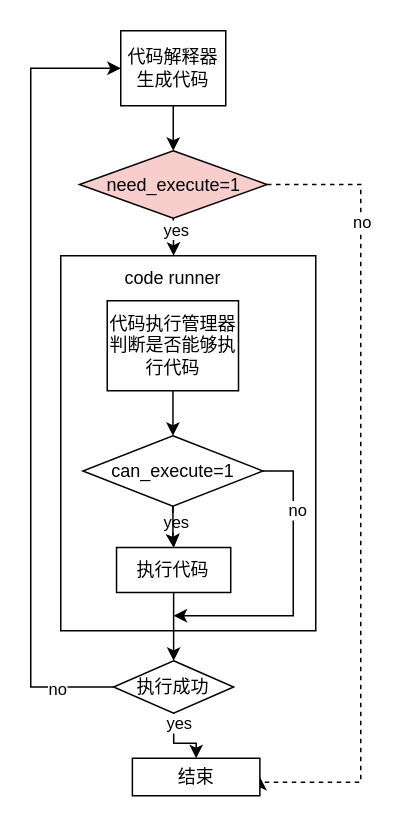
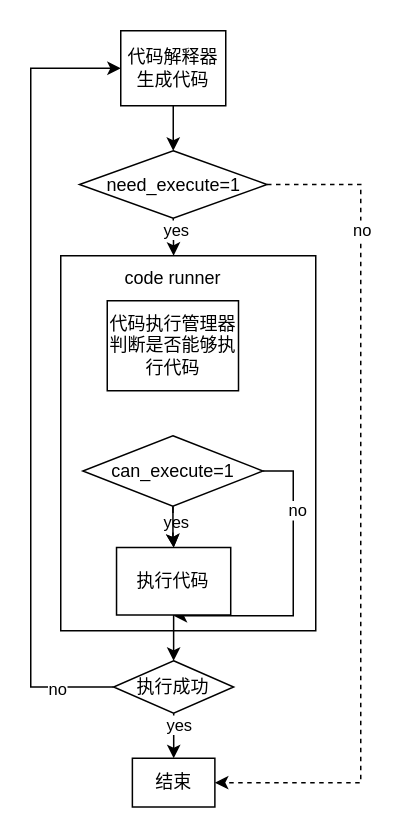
- <mxCell id="8" value="need_execute=1" style="rhombus;whiteSpace=wrap;html=1;rounded=0;fillColor=#f8cecc;" vertex="1" parent="1"><mxGeometry x="52.5" y="100" width="125" height="45" as="geometry" /></mxCell>
+ <mxCell id="8" value="need_execute=1" style="rhombus;whiteSpace=wrap;html=1;rounded=0;" vertex="1" parent="1"><mxGeometry x="52.5" y="100" width="125" height="45" as="geometry" /></mxCell>
- <mxCell id="16" value="" style="edgeStyle=orthogonalEdgeStyle;rounded=0;orthogonalLoop=1;jettySize=auto;html=1;" edge="1" parent="1" source="17" target="23"><mxGeometry relative="1" as="geometry" /></mxCell>
- <mxCell id="25" value="执行代码" style="whiteSpace=wrap;html=1;rounded=0;" vertex="1" parent="1"><mxGeometry x="77.19" y="364.5" width="76.12" height="30" as="geometry" /></mxCell>
+ <mxCell id="25" value="执行代码" style="whiteSpace=wrap;html=1;rounded=0;" vertex="1" parent="1"><mxGeometry x="77.19" y="364.5" width="76.12" height="45" as="geometry" /></mxCell>
- <mxCell id="15" value="结束" style="whiteSpace=wrap;html=1;rounded=0;" vertex="1" parent="1"><mxGeometry x="87.75" y="505" width="85" height="25" as="geometry" /></mxCell>
+ <mxCell id="15" value="结束" style="whiteSpace=wrap;html=1;rounded=0;" vertex="1" parent="1"><mxGeometry x="87.75" y="505" width="55" height="32.5" as="geometry" /></mxCell>
